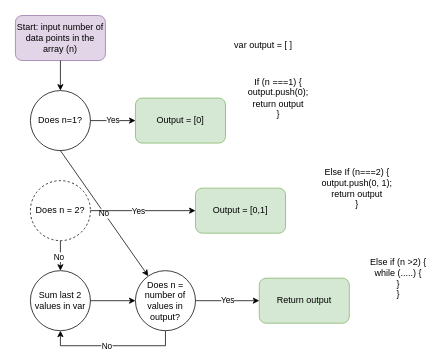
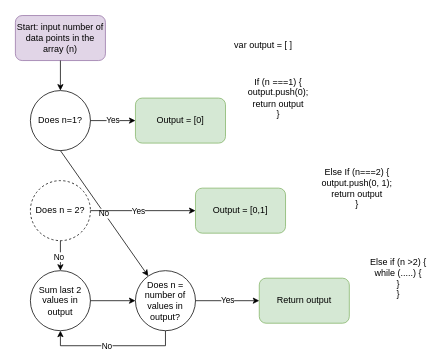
- <mxCell id="12" value="Sum last 2 values in var" style="ellipse;whiteSpace=wrap;html=1;aspect=fixed;" vertex="1" parent="1"><mxGeometry x="40" y="360" width="80" height="80" as="geometry" /></mxCell>
+ <mxCell id="12" value="Sum last 2 values in output" style="ellipse;whiteSpace=wrap;html=1;aspect=fixed;" vertex="1" parent="1"><mxGeometry x="40" y="360" width="80" height="80" as="geometry" /></mxCell>
